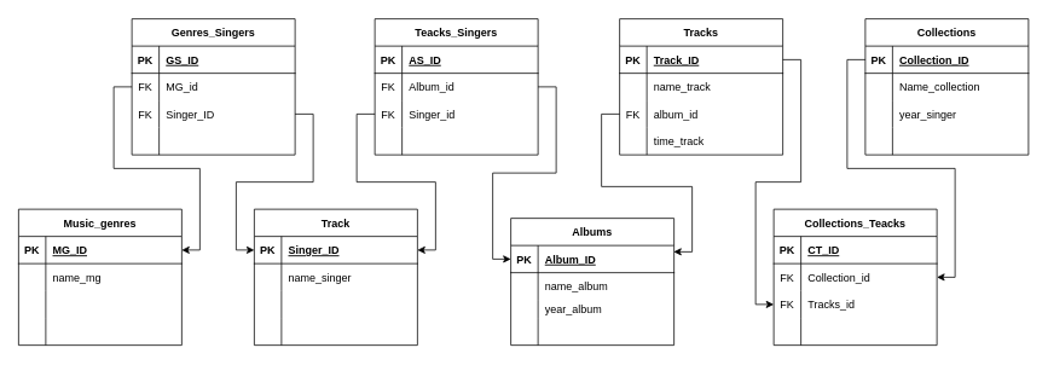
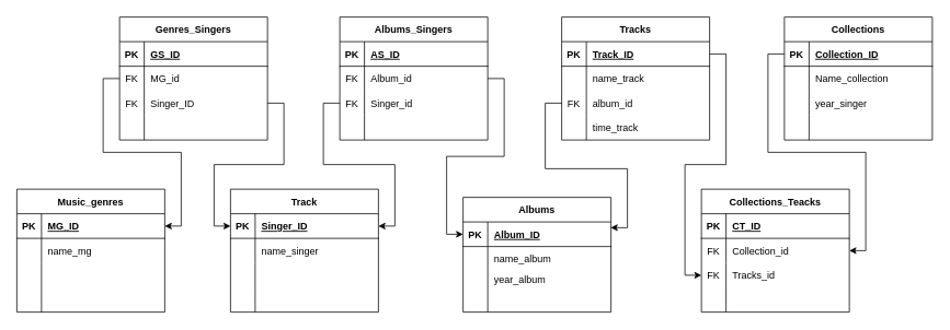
- <mxCell id="69" value="Teacks_Singers" style="shape=table;startSize=30;container=1;collapsible=1;childLayout=tableLayout;fixedRows=1;rowLines=0;fontStyle=1;align=center;resizeLast=1;" vertex="1" parent="1"><mxGeometry x="413" y="20" width="180" height="150" as="geometry" /></mxCell>
+ <mxCell id="69" value="Albums_Singers" style="shape=table;startSize=30;container=1;collapsible=1;childLayout=tableLayout;fixedRows=1;rowLines=0;fontStyle=1;align=center;resizeLast=1;" vertex="1" parent="1"><mxGeometry x="413" y="20" width="180" height="150" as="geometry" /></mxCell>
